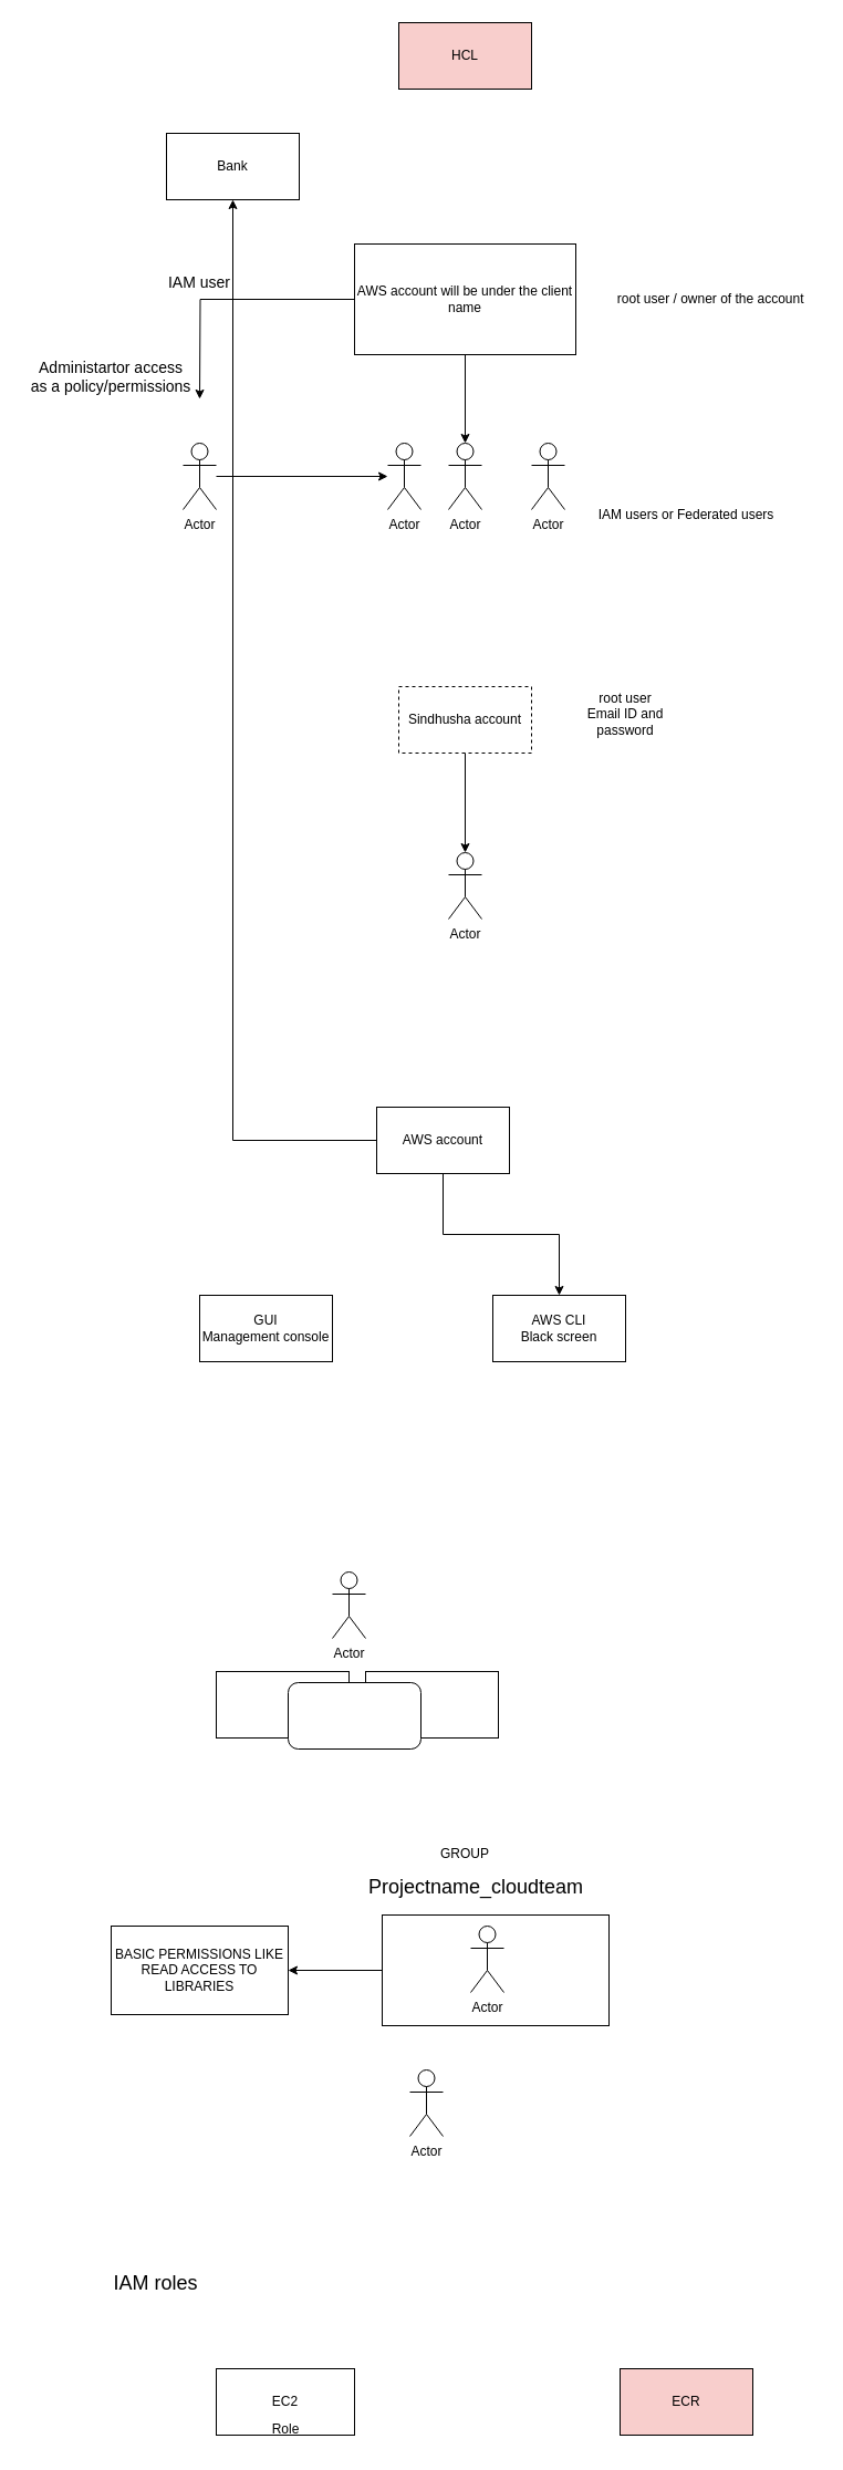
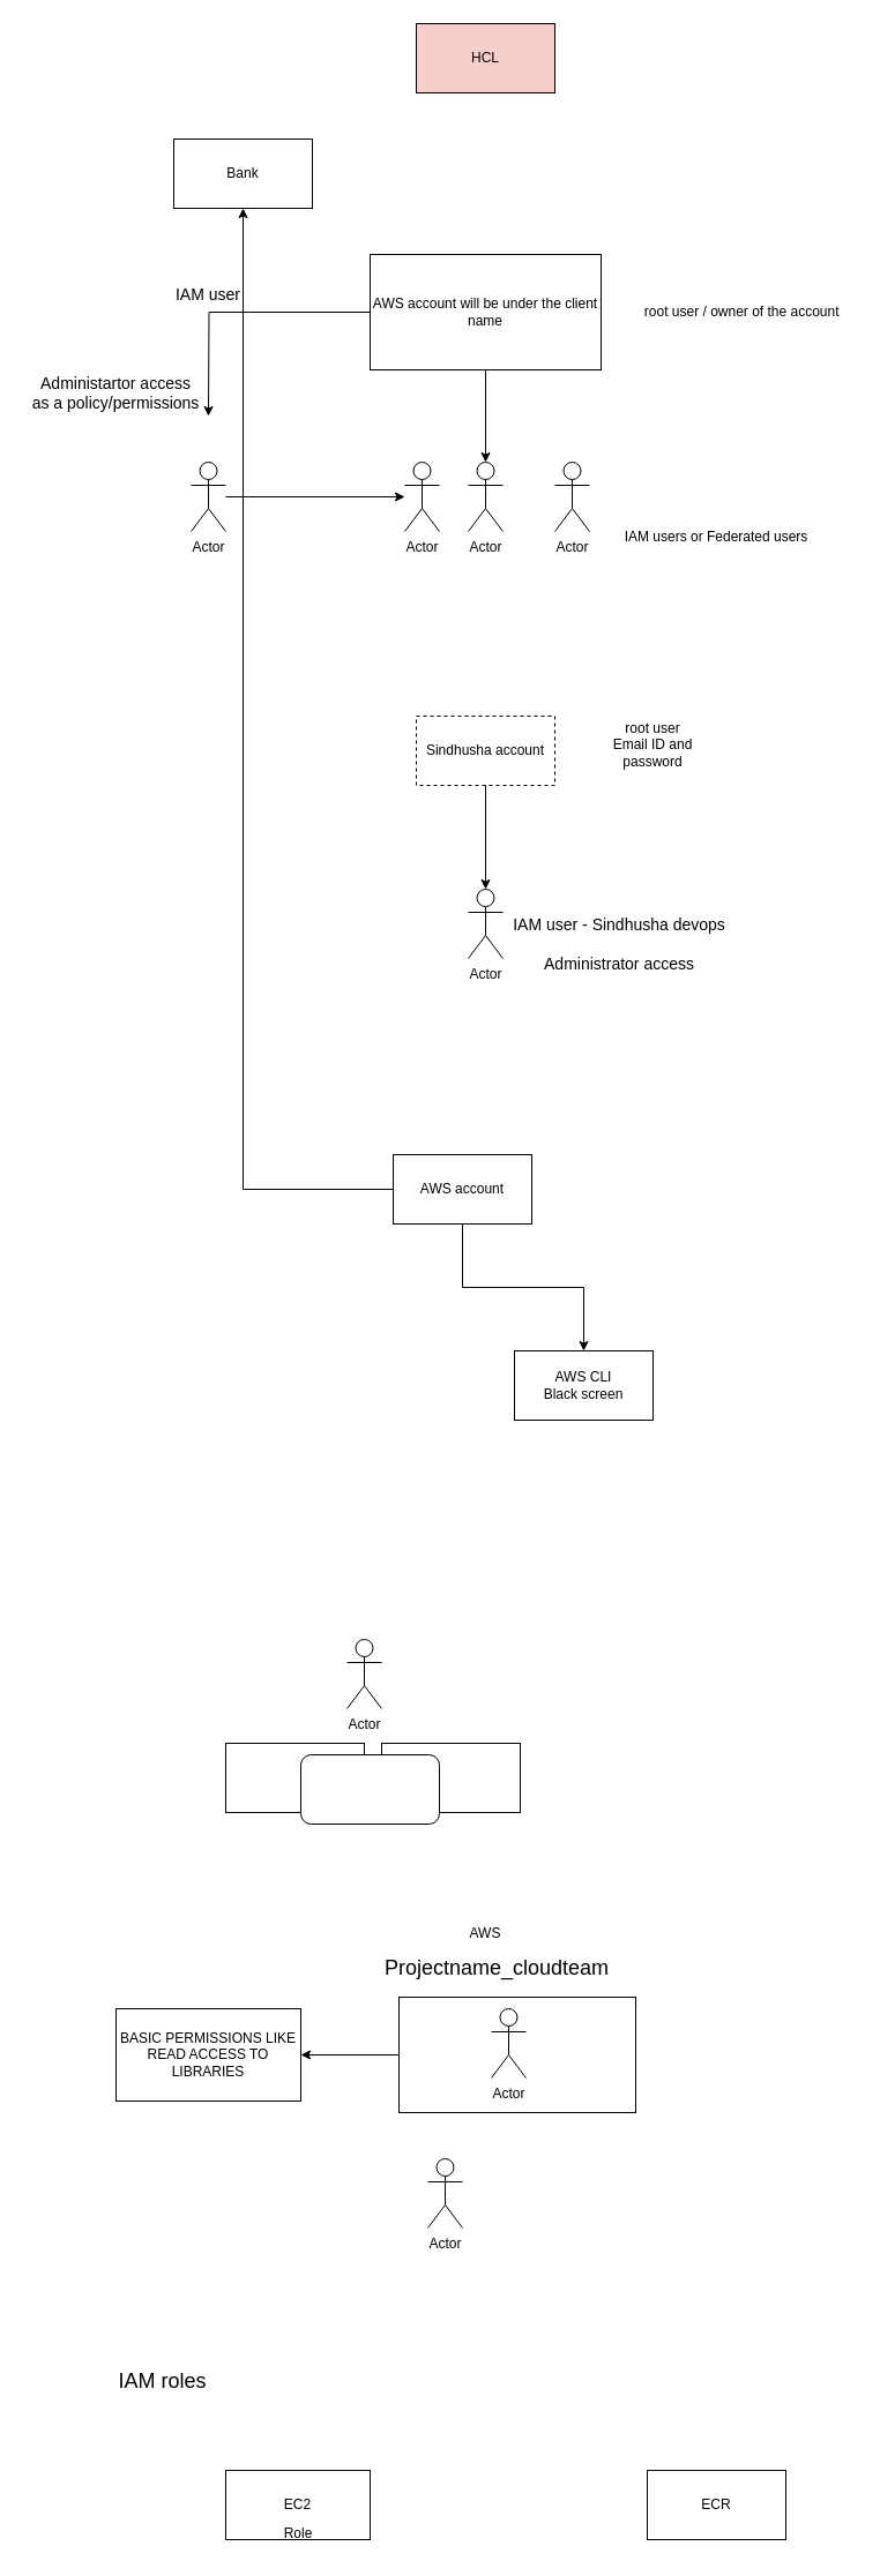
+ <mxCell id="15" value="&lt;font style=&quot;font-size: 14px;&quot;&gt;IAM user - Sindhusha devops&lt;br&gt;&lt;br&gt;Administrator access&lt;/font&gt;" style="text;html=1;strokeColor=none;fillColor=none;align=center;verticalAlign=middle;whiteSpace=wrap;rounded=0;" parent="1" vertex="1"><mxGeometry x="441" y="790" width="190" height="55" as="geometry" /></mxCell>
- <mxCell id="24" value="GUI&lt;br&gt;Management console" style="rounded=0;whiteSpace=wrap;html=1;" parent="1" vertex="1"><mxGeometry x="180" y="1170" width="120" height="60" as="geometry" /></mxCell>
- <mxCell id="34" value="GROUP" style="text;html=1;strokeColor=none;fillColor=none;align=center;verticalAlign=middle;whiteSpace=wrap;rounded=0;" parent="1" vertex="1"><mxGeometry x="390" y="1660" width="60" height="30" as="geometry" /></mxCell>
+ <mxCell id="34" value="AWS" style="text;html=1;strokeColor=none;fillColor=none;align=center;verticalAlign=middle;whiteSpace=wrap;rounded=0;" parent="1" vertex="1"><mxGeometry x="390" y="1660" width="60" height="30" as="geometry" /></mxCell>
- <mxCell id="38" value="ECR" style="rounded=0;whiteSpace=wrap;html=1;fillColor=#f8cecc;" vertex="1" parent="1"><mxGeometry x="560" y="2140" width="120" height="60" as="geometry" /></mxCell>
+ <mxCell id="38" value="ECR" style="rounded=0;whiteSpace=wrap;html=1;" vertex="1" parent="1"><mxGeometry x="560" y="2140" width="120" height="60" as="geometry" /></mxCell>
